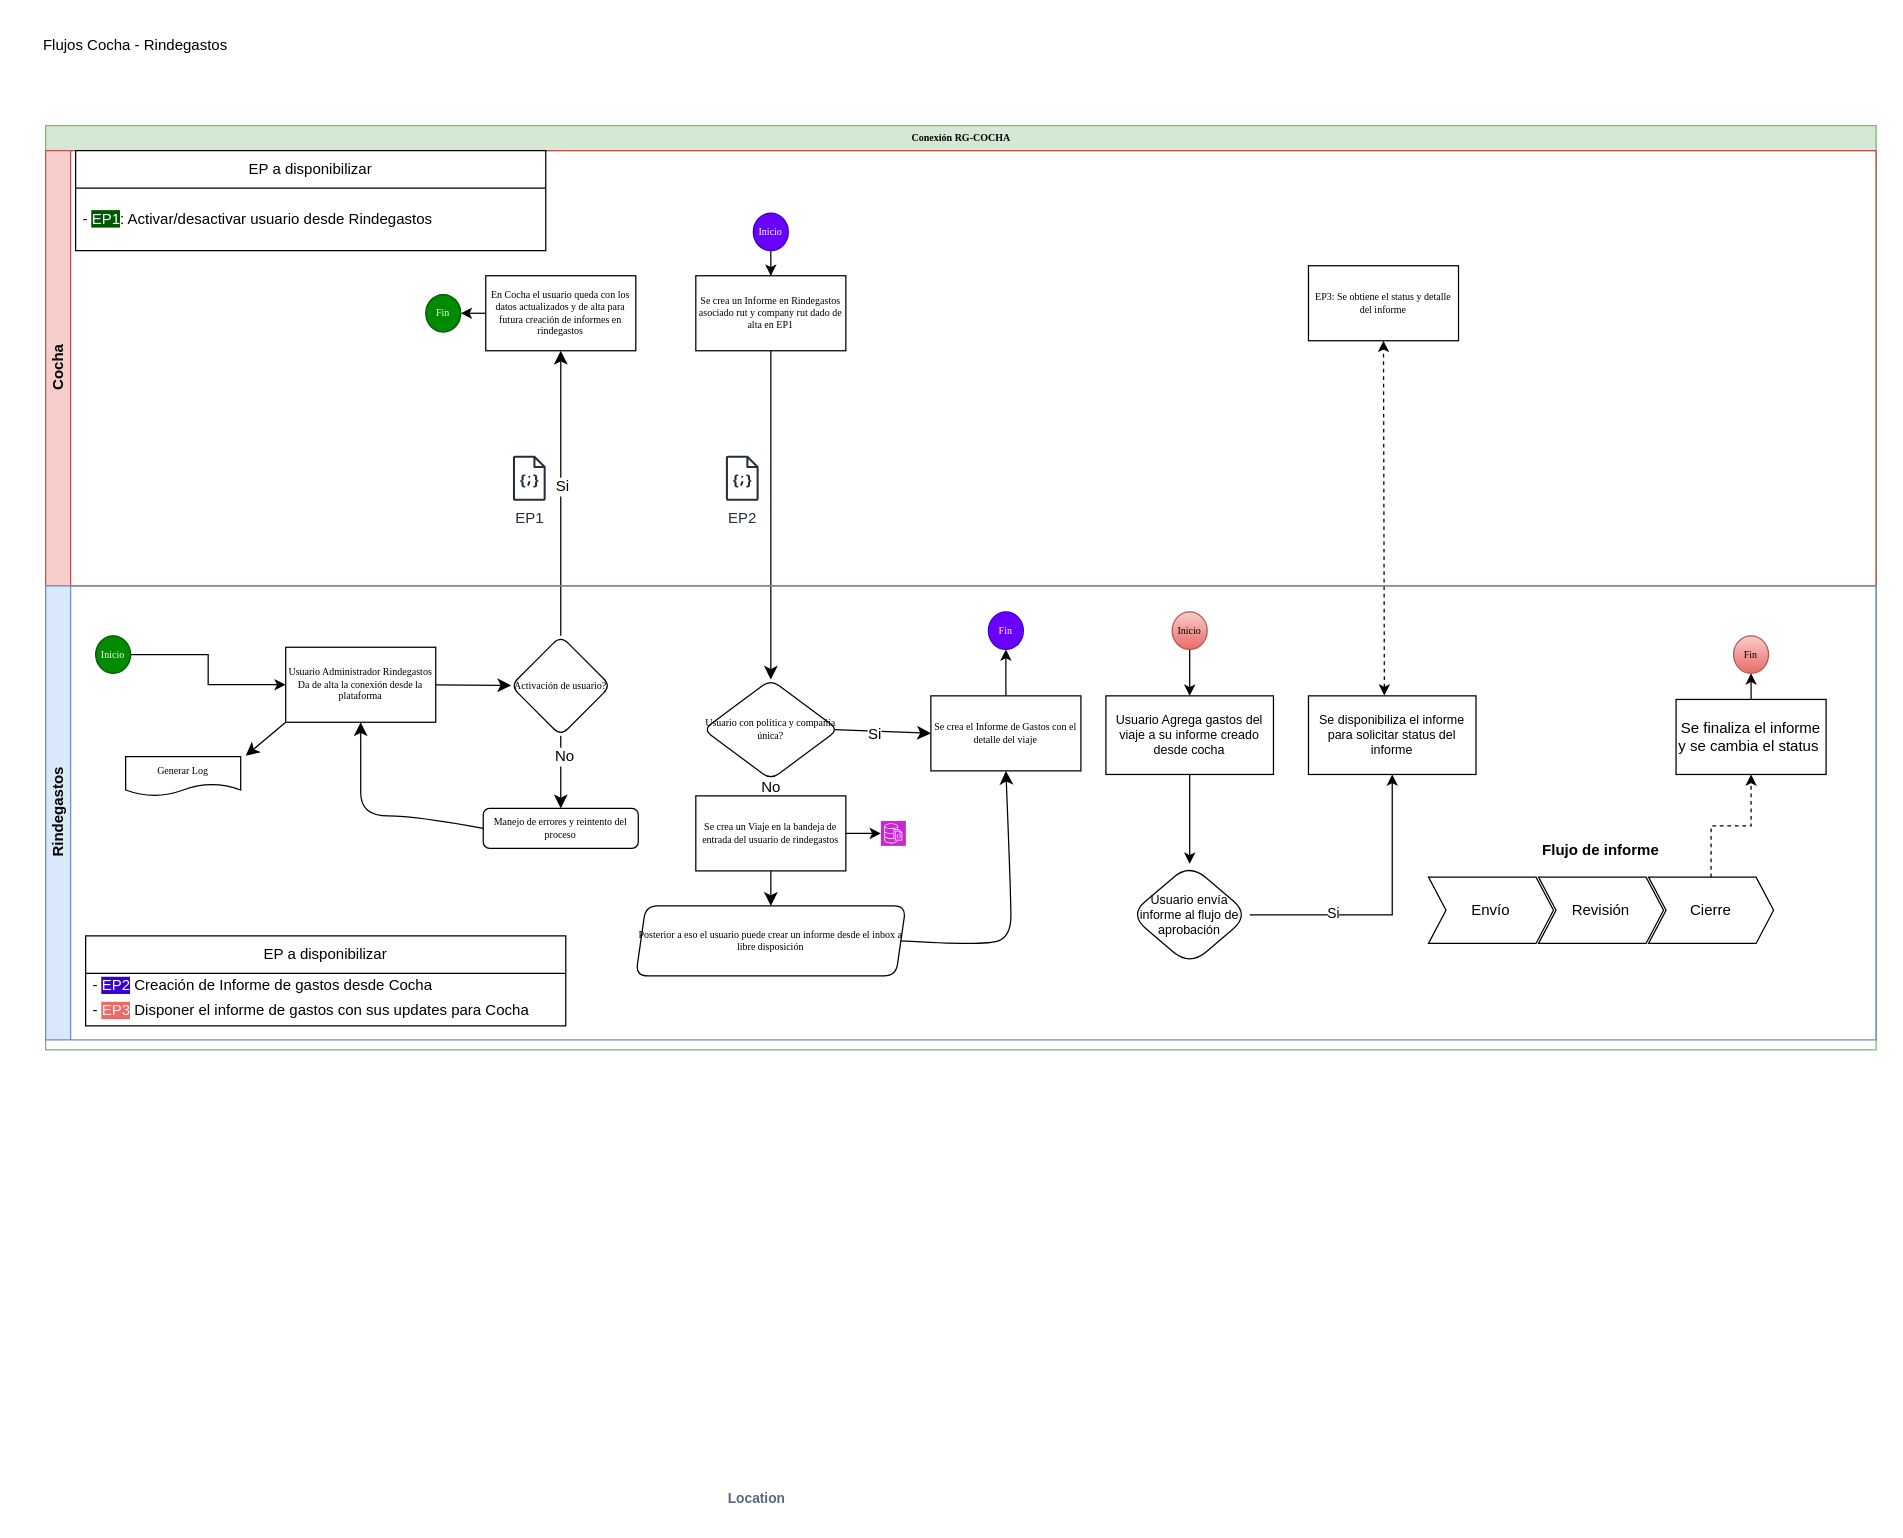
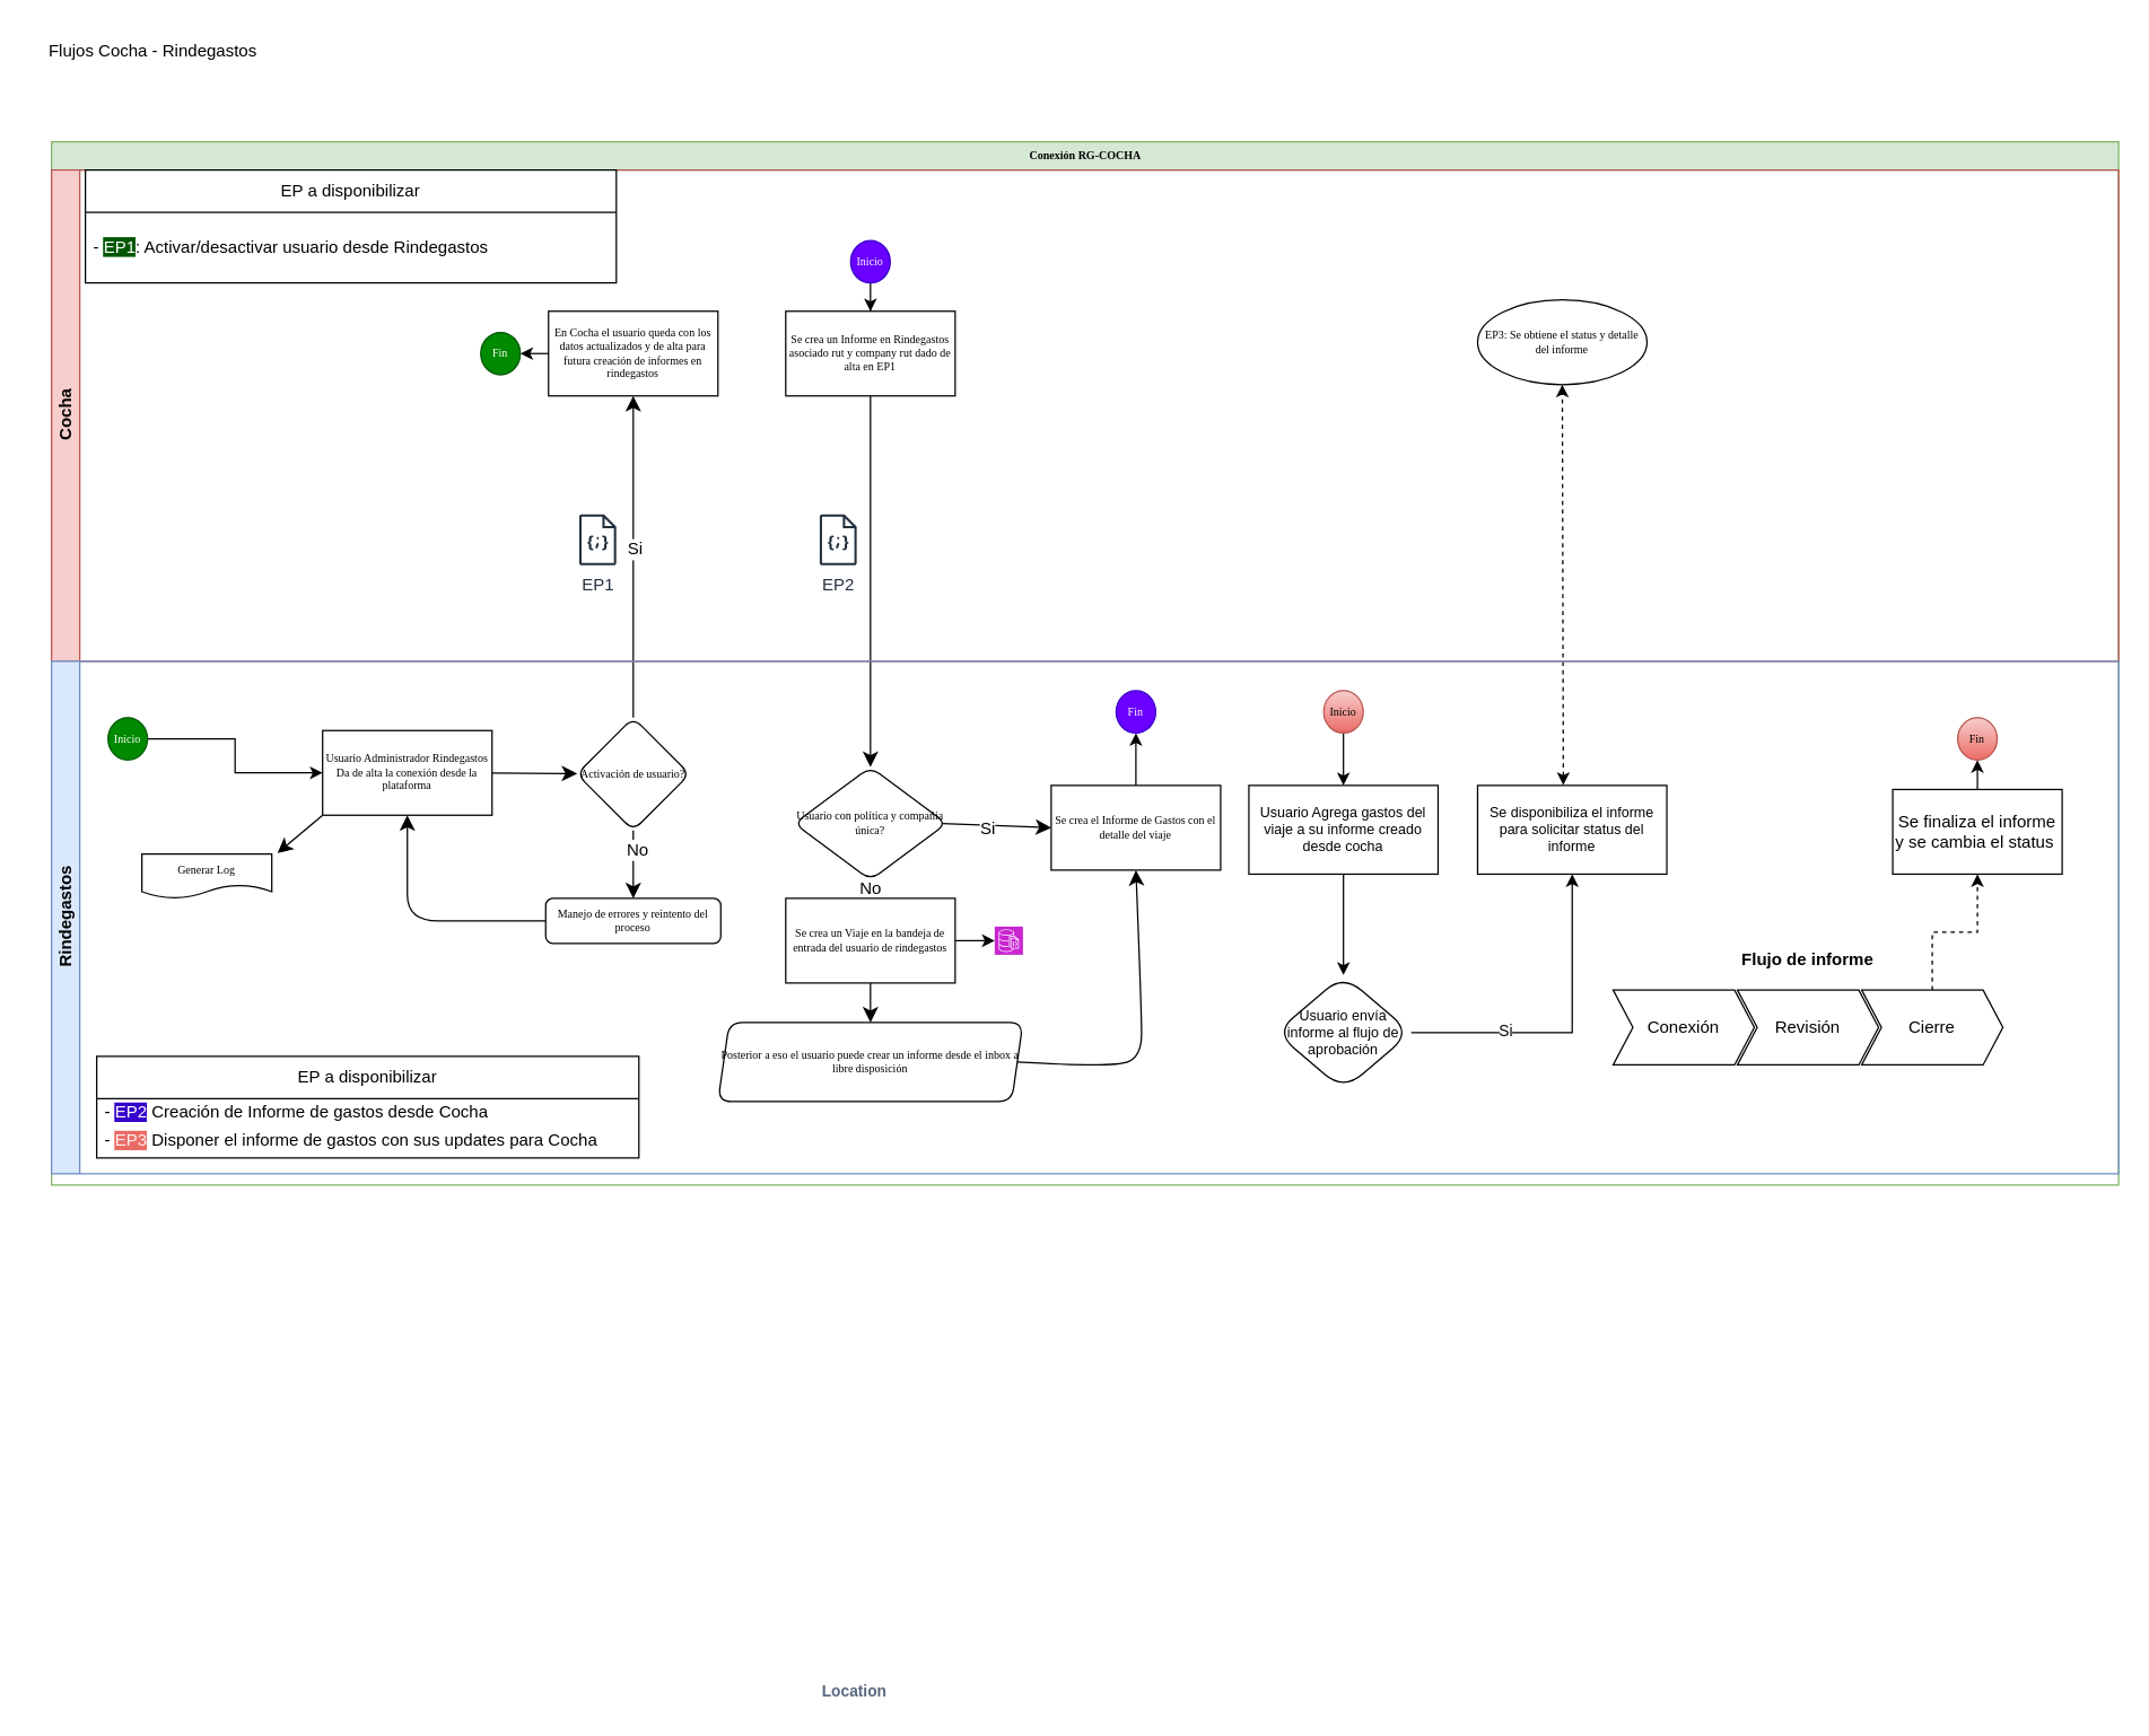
- <mxCell id="12" value="EP3: Se obtiene el status y detalle del informe" style="whiteSpace=wrap;html=1;fontSize=8;fontFamily=Verdana;rounded=1;shadow=0;labelBackgroundColor=none;strokeWidth=1;arcSize=0;" parent="6" vertex="1"><mxGeometry x="1010" y="92.0" width="120" height="60" as="geometry" /></mxCell>
+ <mxCell id="12" value="EP3: Se obtiene el status y detalle del informe" style="ellipse;whiteSpace=wrap;html=1;fontSize=8;fontFamily=Verdana;shadow=0;labelBackgroundColor=none;strokeWidth=1;arcSize=0;" parent="6" vertex="1"><mxGeometry x="1010" y="92.0" width="120" height="60" as="geometry" /></mxCell>
- <mxCell id="27" value="Manejo de errores y reintento del proceso" style="whiteSpace=wrap;html=1;fontSize=8;fontFamily=Verdana;rounded=1;shadow=0;labelBackgroundColor=none;strokeWidth=1;arcSize=16;" parent="19" vertex="1"><mxGeometry x="350" y="178" width="124" height="32" as="geometry" /></mxCell>
+ <mxCell id="27" value="Manejo de errores y reintento del proceso" style="whiteSpace=wrap;html=1;fontSize=8;fontFamily=Verdana;rounded=1;shadow=0;labelBackgroundColor=none;strokeWidth=1;arcSize=16;" parent="19" vertex="1"><mxGeometry x="350" y="168" width="124" height="32" as="geometry" /></mxCell>
- <mxCell id="47" value="Envío" style="shape=step;perimeter=stepPerimeter;fixedSize=1;points=[];whiteSpace=wrap;html=1;size=14;" parent="46" vertex="1"><mxGeometry x="10" y="33" width="100" height="53.01" as="geometry" /></mxCell>
+ <mxCell id="47" value="Conexión" style="shape=step;perimeter=stepPerimeter;fixedSize=1;points=[];whiteSpace=wrap;html=1;size=14;" parent="46" vertex="1"><mxGeometry x="10" y="33" width="100" height="53.01" as="geometry" /></mxCell>
